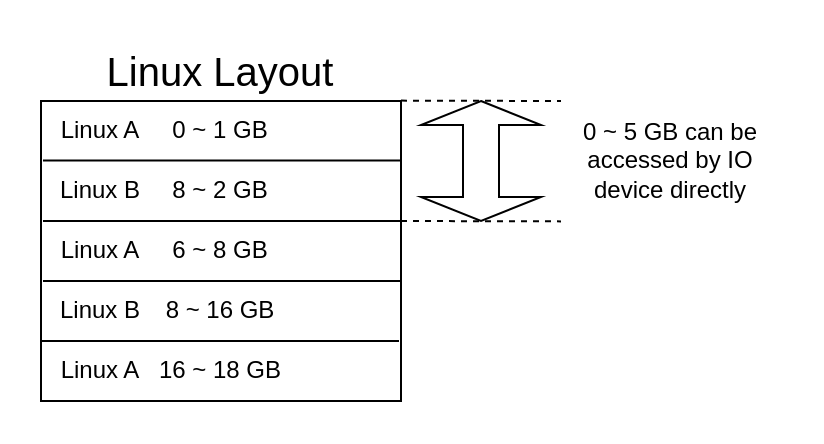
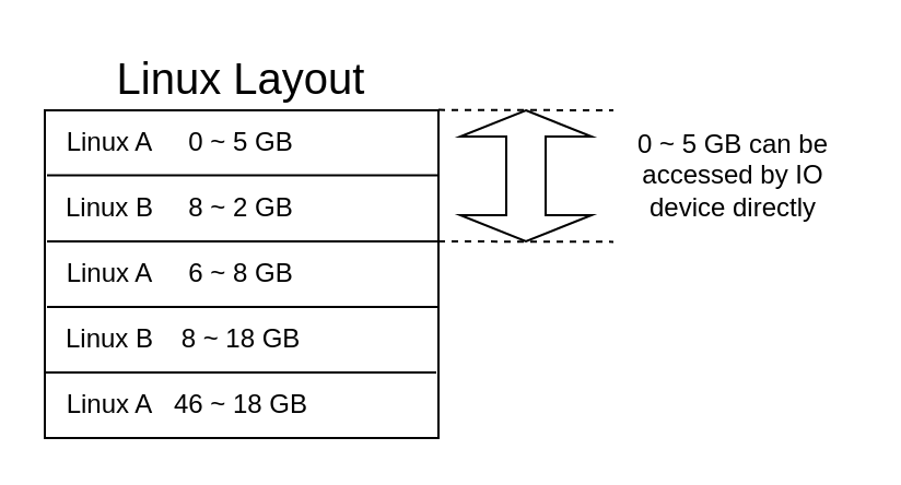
- <mxCell id="4" value="0 ~ 1 GB" style="text;html=1;whiteSpace=wrap;strokeColor=none;fillColor=none;align=center;verticalAlign=middle;rounded=0;fontFamily=Helvetica;fontSize=12;fontColor=default;" vertex="1" parent="1"><mxGeometry x="80" y="50" width="60" height="30" as="geometry" /></mxCell>
+ <mxCell id="4" value="0 ~ 5 GB" style="text;html=1;whiteSpace=wrap;strokeColor=none;fillColor=none;align=center;verticalAlign=middle;rounded=0;fontFamily=Helvetica;fontSize=12;fontColor=default;" vertex="1" parent="1"><mxGeometry x="80" y="50" width="60" height="30" as="geometry" /></mxCell>
- <mxCell id="9" value="8 ~ 16 GB" style="text;html=1;whiteSpace=wrap;strokeColor=none;fillColor=none;align=center;verticalAlign=middle;rounded=0;fontFamily=Helvetica;fontSize=12;fontColor=default;" vertex="1" parent="1"><mxGeometry x="80" y="140" width="60" height="30" as="geometry" /></mxCell>
+ <mxCell id="9" value="8 ~ 18 GB" style="text;html=1;whiteSpace=wrap;strokeColor=none;fillColor=none;align=center;verticalAlign=middle;rounded=0;fontFamily=Helvetica;fontSize=12;fontColor=default;" vertex="1" parent="1"><mxGeometry x="80" y="140" width="60" height="30" as="geometry" /></mxCell>
- <mxCell id="11" value="16 ~ 18 GB" style="text;html=1;whiteSpace=wrap;strokeColor=none;fillColor=none;align=center;verticalAlign=middle;rounded=0;fontFamily=Helvetica;fontSize=12;fontColor=default;" vertex="1" parent="1"><mxGeometry x="70" y="170" width="80" height="30" as="geometry" /></mxCell>
+ <mxCell id="11" value="46 ~ 18 GB" style="text;html=1;whiteSpace=wrap;strokeColor=none;fillColor=none;align=center;verticalAlign=middle;rounded=0;fontFamily=Helvetica;fontSize=12;fontColor=default;" vertex="1" parent="1"><mxGeometry x="70" y="170" width="80" height="30" as="geometry" /></mxCell>
